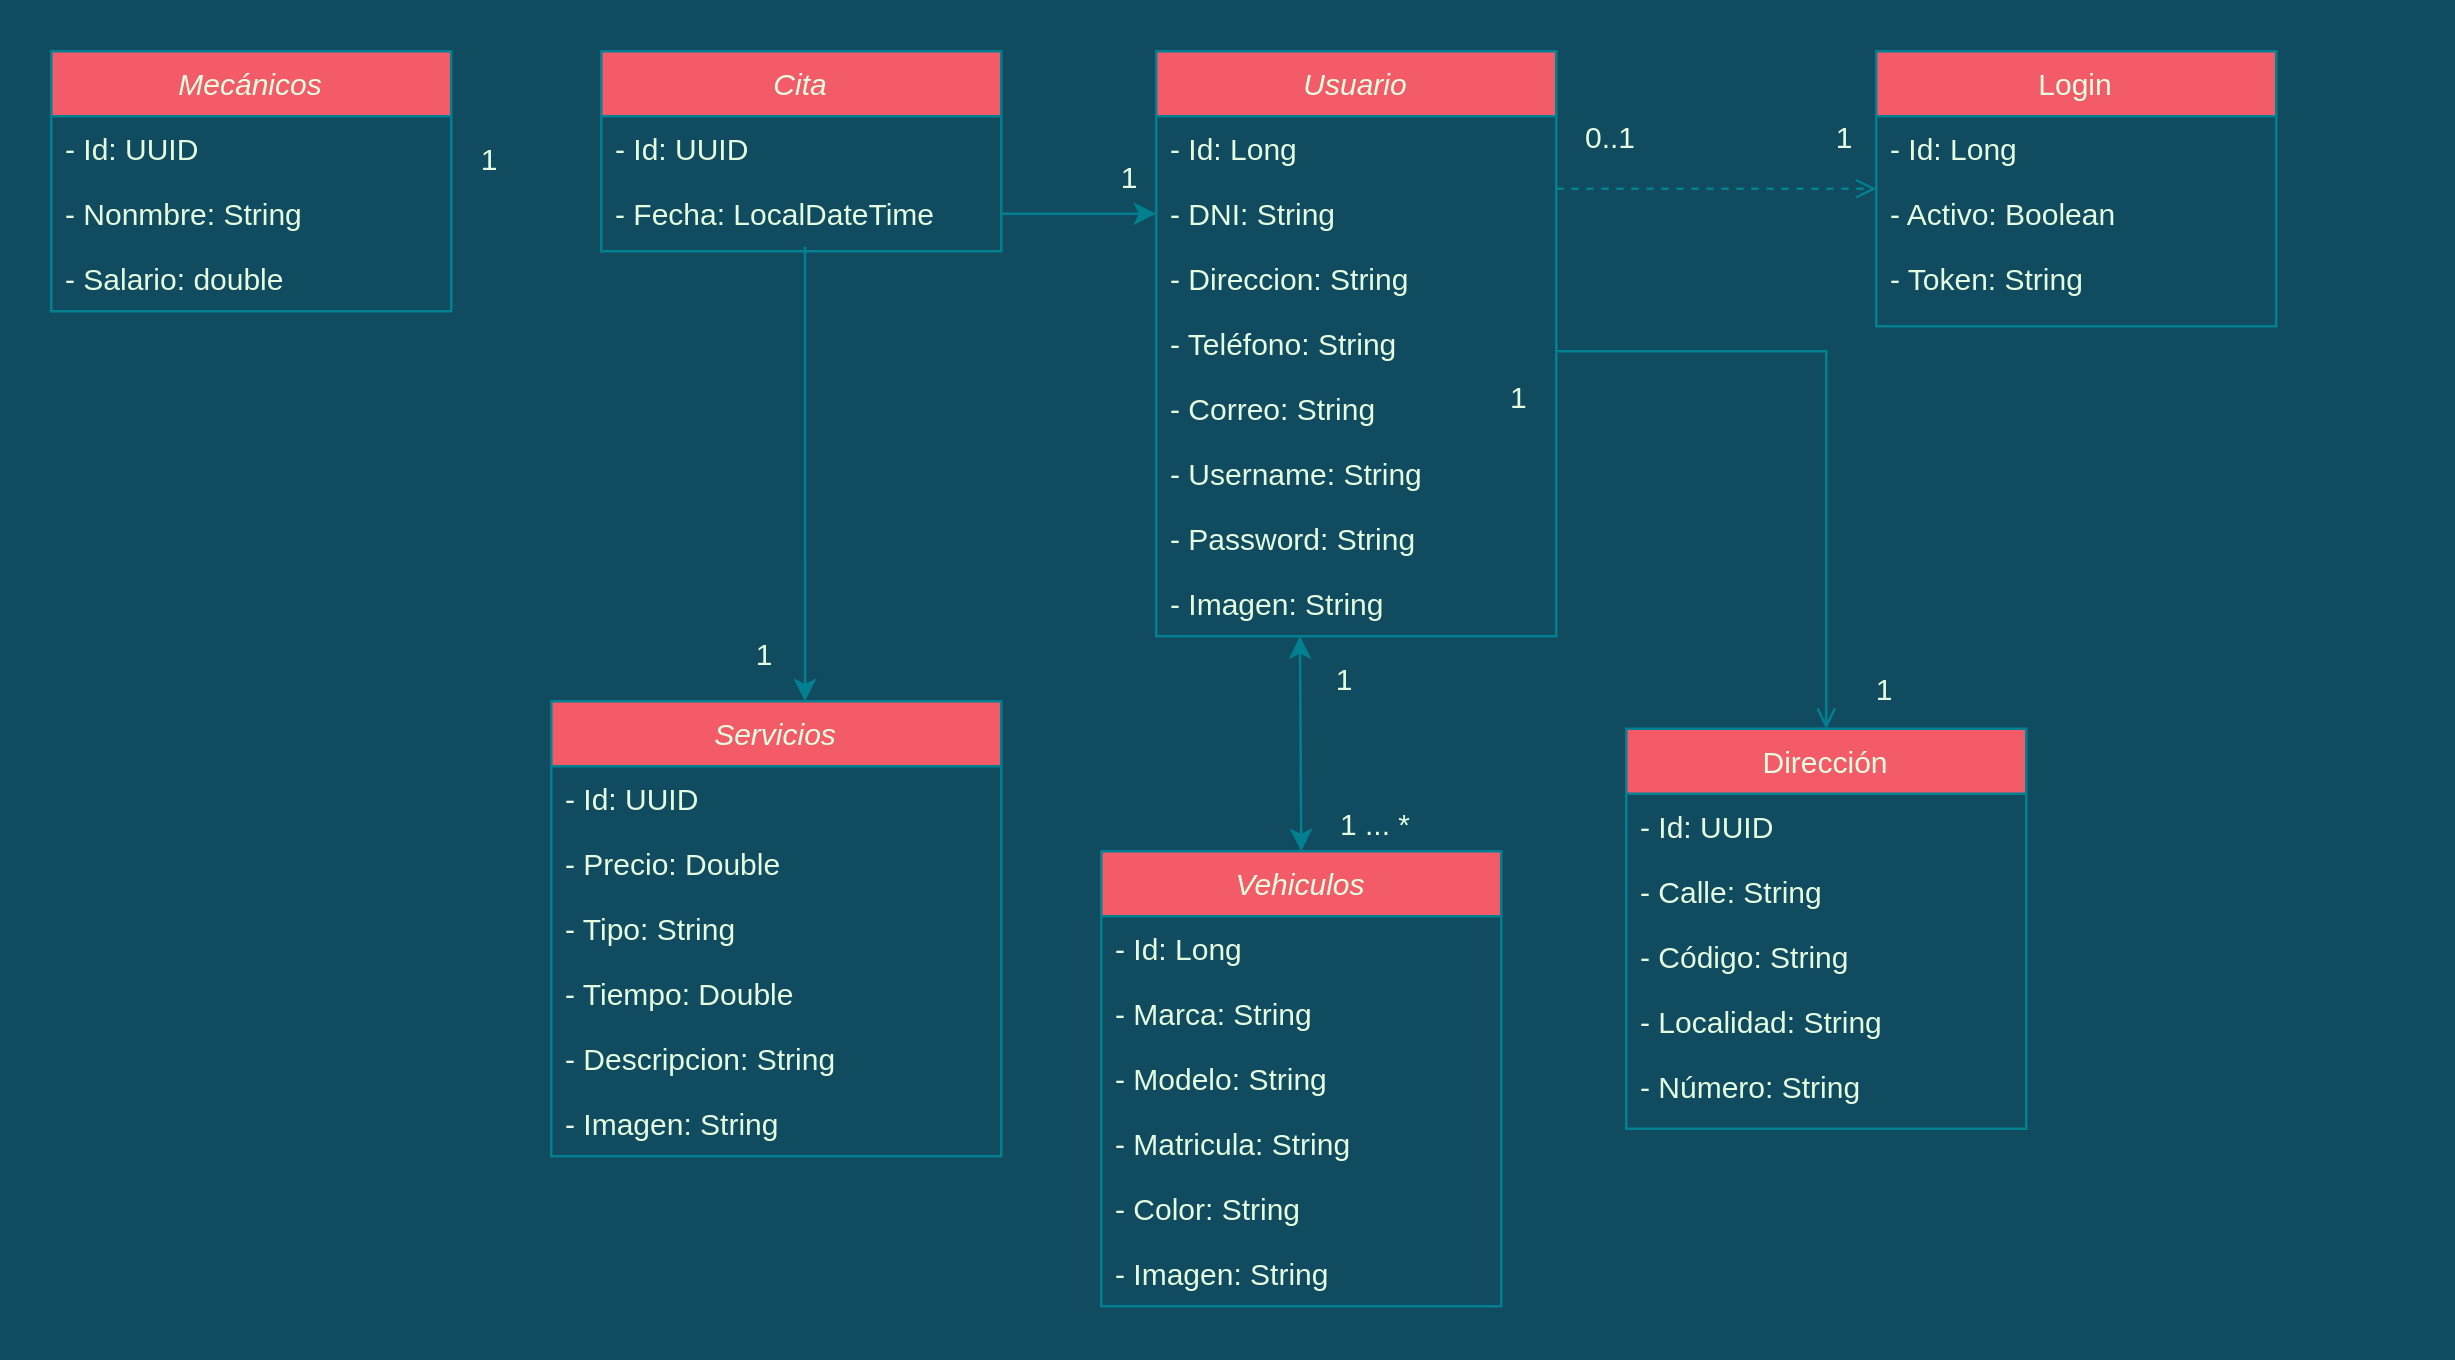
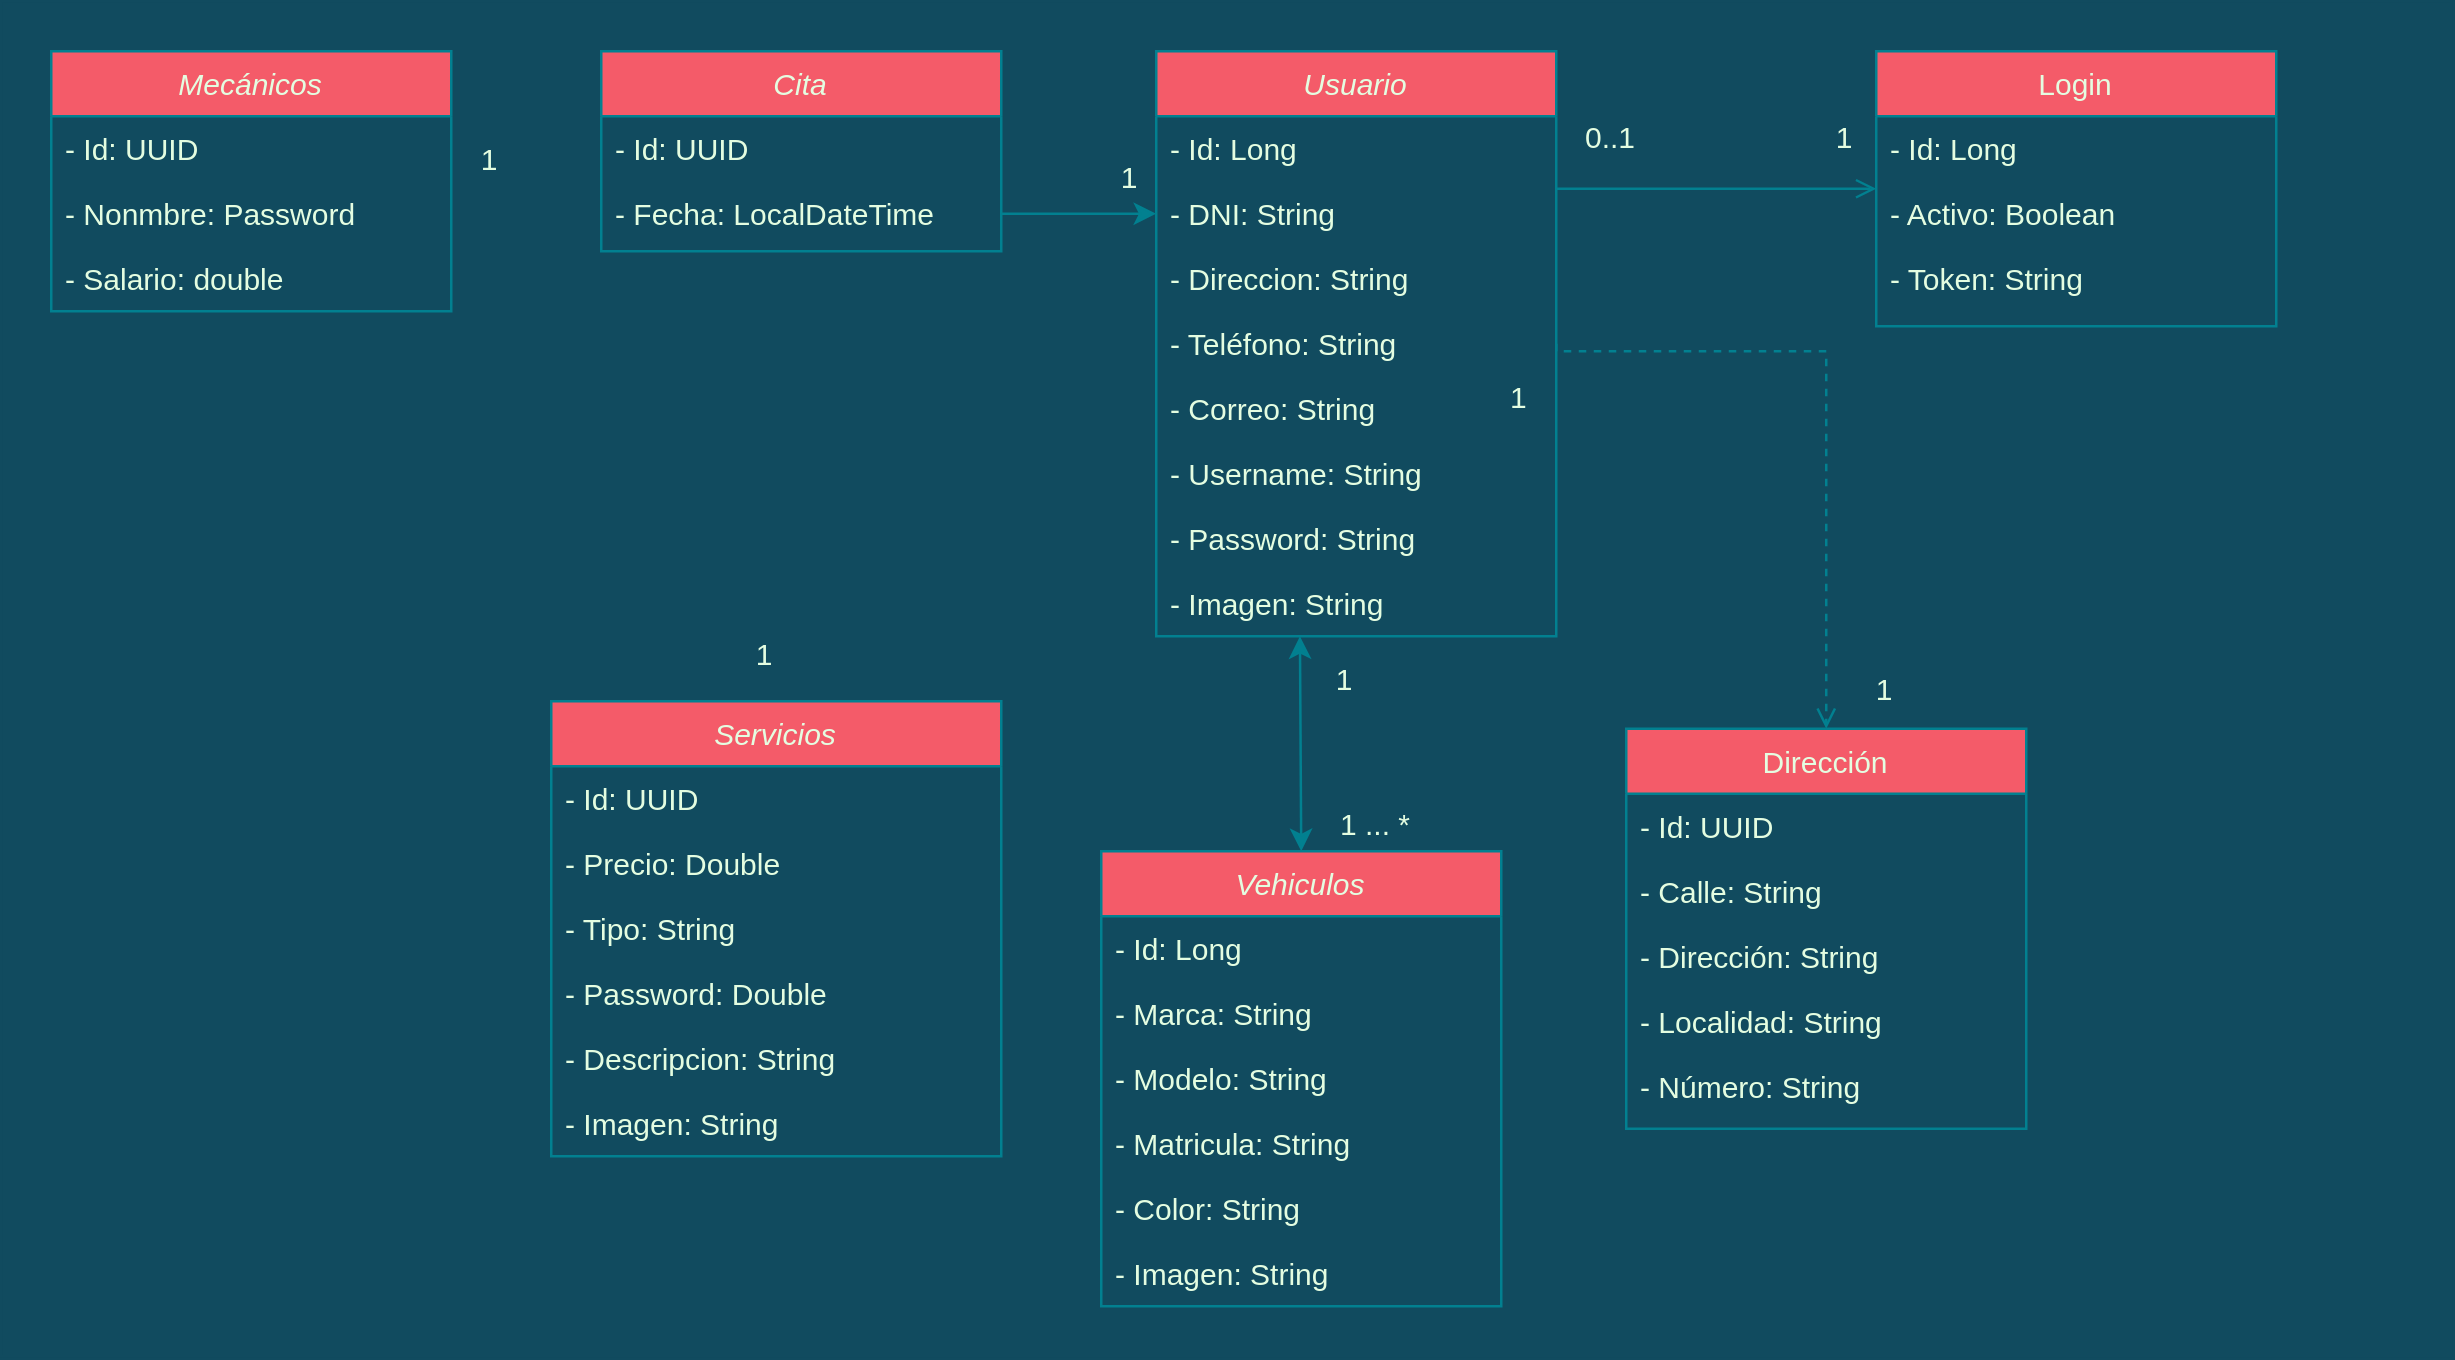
- <mxCell id="15" value="" style="endArrow=open;shadow=0;strokeWidth=1;rounded=0;endFill=1;edgeStyle=elbowEdgeStyle;elbow=vertical;labelBackgroundColor=#114B5F;strokeColor=#028090;fontColor=#E4FDE1;dashed=1;" parent="1" source="2" target="11" edge="1"><mxGeometry x="0.5" y="41" relative="1" as="geometry"><mxPoint x="622" y="92" as="sourcePoint" /><mxPoint x="782" y="92" as="targetPoint" /><mxPoint x="-40" y="32" as="offset" /></mxGeometry></mxCell>
+ <mxCell id="15" value="" style="endArrow=open;shadow=0;strokeWidth=1;rounded=0;endFill=1;edgeStyle=elbowEdgeStyle;elbow=vertical;labelBackgroundColor=#114B5F;strokeColor=#028090;fontColor=#E4FDE1;" parent="1" source="2" target="11" edge="1"><mxGeometry x="0.5" y="41" relative="1" as="geometry"><mxPoint x="622" y="92" as="sourcePoint" /><mxPoint x="782" y="92" as="targetPoint" /><mxPoint x="-40" y="32" as="offset" /></mxGeometry></mxCell>
- <mxCell id="24" value="- Nonmbre: String" style="text;align=left;verticalAlign=top;spacingLeft=4;spacingRight=4;overflow=hidden;rotatable=0;points=[[0,0.5],[1,0.5]];portConstraint=eastwest;fontColor=#E4FDE1;" parent="22" vertex="1"><mxGeometry y="52" width="160" height="26" as="geometry" /></mxCell>
+ <mxCell id="24" value="- Nonmbre: Password" style="text;align=left;verticalAlign=top;spacingLeft=4;spacingRight=4;overflow=hidden;rotatable=0;points=[[0,0.5],[1,0.5]];portConstraint=eastwest;fontColor=#E4FDE1;" parent="22" vertex="1"><mxGeometry y="52" width="160" height="26" as="geometry" /></mxCell>
- <mxCell id="50" value="" style="endArrow=open;shadow=0;strokeWidth=1;rounded=0;endFill=1;edgeStyle=elbowEdgeStyle;elbow=vertical;labelBackgroundColor=#114B5F;strokeColor=#028090;fontColor=#E4FDE1;exitX=1;exitY=0.5;exitDx=0;exitDy=0;entryX=0.5;entryY=0;entryDx=0;entryDy=0;" parent="1" source="6" target="44" edge="1"><mxGeometry x="0.5" y="41" relative="1" as="geometry"><mxPoint x="820" y="280" as="sourcePoint" /><mxPoint x="948" y="280" as="targetPoint" /><mxPoint x="-40" y="32" as="offset" /><Array as="points"><mxPoint x="740" y="140" /><mxPoint x="930" y="280" /><mxPoint x="870" y="270" /><mxPoint x="960" y="270" /><mxPoint x="900" y="230" /><mxPoint x="930" y="240" /><mxPoint x="950" y="420" /><mxPoint x="870" y="330" /></Array></mxGeometry></mxCell>
+ <mxCell id="50" value="" style="endArrow=open;shadow=0;strokeWidth=1;rounded=0;endFill=1;edgeStyle=elbowEdgeStyle;elbow=vertical;labelBackgroundColor=#114B5F;strokeColor=#028090;fontColor=#E4FDE1;exitX=1;exitY=0.5;exitDx=0;exitDy=0;entryX=0.5;entryY=0;entryDx=0;entryDy=0;dashed=1;" parent="1" source="6" target="44" edge="1"><mxGeometry x="0.5" y="41" relative="1" as="geometry"><mxPoint x="820" y="280" as="sourcePoint" /><mxPoint x="948" y="280" as="targetPoint" /><mxPoint x="-40" y="32" as="offset" /><Array as="points"><mxPoint x="740" y="140" /><mxPoint x="930" y="280" /><mxPoint x="870" y="270" /><mxPoint x="960" y="270" /><mxPoint x="900" y="230" /><mxPoint x="930" y="240" /><mxPoint x="950" y="420" /><mxPoint x="870" y="330" /></Array></mxGeometry></mxCell>
- <mxCell id="18" value="" style="edgeStyle=orthogonalEdgeStyle;rounded=0;orthogonalLoop=1;jettySize=auto;html=1;entryX=0.564;entryY=0;entryDx=0;entryDy=0;exitX=0.513;exitY=1.008;exitDx=0;exitDy=0;exitPerimeter=0;labelBackgroundColor=#114B5F;strokeColor=#028090;fontColor=#E4FDE1;entryPerimeter=0;" parent="1" source="21" target="26" edge="1"><mxGeometry relative="1" as="geometry"><mxPoint x="250" y="220" as="sourcePoint" /><mxPoint x="320" y="226" as="targetPoint" /><Array as="points"><mxPoint x="322" y="280" /></Array></mxGeometry></mxCell>
- <mxCell id="47" value="- Código: String" style="text;align=left;verticalAlign=top;spacingLeft=4;spacingRight=4;overflow=hidden;rotatable=0;points=[[0,0.5],[1,0.5]];portConstraint=eastwest;rounded=0;shadow=0;html=0;fontColor=#E4FDE1;" parent="44" vertex="1"><mxGeometry y="78" width="160" height="26" as="geometry" /></mxCell>
+ <mxCell id="47" value="- Dirección: String" style="text;align=left;verticalAlign=top;spacingLeft=4;spacingRight=4;overflow=hidden;rotatable=0;points=[[0,0.5],[1,0.5]];portConstraint=eastwest;rounded=0;shadow=0;html=0;fontColor=#E4FDE1;" parent="44" vertex="1"><mxGeometry y="78" width="160" height="26" as="geometry" /></mxCell>
- <mxCell id="30" value="- Tiempo: Double" style="text;align=left;verticalAlign=top;spacingLeft=4;spacingRight=4;overflow=hidden;rotatable=0;points=[[0,0.5],[1,0.5]];portConstraint=eastwest;fontColor=#E4FDE1;" parent="26" vertex="1"><mxGeometry y="104" width="180" height="26" as="geometry" /></mxCell>
+ <mxCell id="30" value="- Password: Double" style="text;align=left;verticalAlign=top;spacingLeft=4;spacingRight=4;overflow=hidden;rotatable=0;points=[[0,0.5],[1,0.5]];portConstraint=eastwest;fontColor=#E4FDE1;" parent="26" vertex="1"><mxGeometry y="104" width="180" height="26" as="geometry" /></mxCell>
